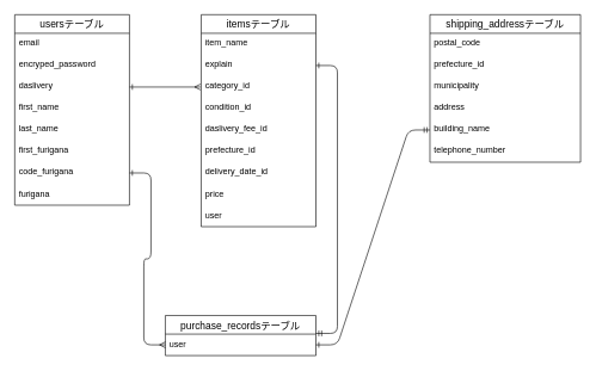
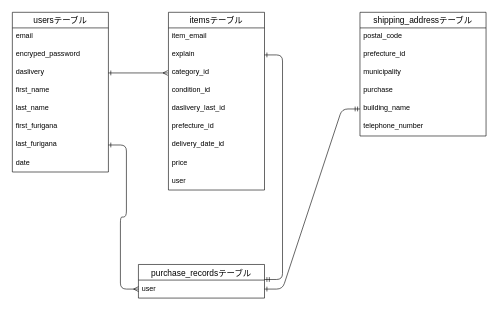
- <mxCell id="12" value="item_name" style="text;strokeColor=none;fillColor=none;spacingLeft=4;spacingRight=4;overflow=hidden;rotatable=0;points=[[0,0.5],[1,0.5]];portConstraint=eastwest;fontSize=12;" vertex="1" parent="11"><mxGeometry y="26" width="160" height="30" as="geometry" /></mxCell>
+ <mxCell id="12" value="item_email" style="text;strokeColor=none;fillColor=none;spacingLeft=4;spacingRight=4;overflow=hidden;rotatable=0;points=[[0,0.5],[1,0.5]];portConstraint=eastwest;fontSize=12;" vertex="1" parent="11"><mxGeometry y="26" width="160" height="30" as="geometry" /></mxCell>
- <mxCell id="25" value="address" style="text;strokeColor=none;fillColor=none;spacingLeft=4;spacingRight=4;overflow=hidden;rotatable=0;points=[[0,0.5],[1,0.5]];portConstraint=eastwest;fontSize=12;" vertex="1" parent="21"><mxGeometry y="116" width="210" height="30" as="geometry" /></mxCell>
+ <mxCell id="25" value="purchase" style="text;strokeColor=none;fillColor=none;spacingLeft=4;spacingRight=4;overflow=hidden;rotatable=0;points=[[0,0.5],[1,0.5]];portConstraint=eastwest;fontSize=12;" vertex="1" parent="21"><mxGeometry y="116" width="210" height="30" as="geometry" /></mxCell>
- <mxCell id="16" value="daslivery_fee_id&#10;" style="text;strokeColor=none;fillColor=none;spacingLeft=4;spacingRight=4;overflow=hidden;rotatable=0;points=[[0,0.5],[1,0.5]];portConstraint=eastwest;fontSize=12;" vertex="1" parent="11"><mxGeometry y="146" width="160" height="30" as="geometry" /></mxCell>
+ <mxCell id="16" value="daslivery_last_id&#10;" style="text;strokeColor=none;fillColor=none;spacingLeft=4;spacingRight=4;overflow=hidden;rotatable=0;points=[[0,0.5],[1,0.5]];portConstraint=eastwest;fontSize=12;" vertex="1" parent="11"><mxGeometry y="146" width="160" height="30" as="geometry" /></mxCell>
- <mxCell id="9" value="code_furigana" style="text;strokeColor=none;fillColor=none;spacingLeft=4;spacingRight=4;overflow=hidden;rotatable=0;points=[[0,0.5],[1,0.5]];portConstraint=eastwest;fontSize=12;" vertex="1" parent="2"><mxGeometry y="206" width="160" height="30" as="geometry" /></mxCell>
+ <mxCell id="9" value="last_furigana" style="text;strokeColor=none;fillColor=none;spacingLeft=4;spacingRight=4;overflow=hidden;rotatable=0;points=[[0,0.5],[1,0.5]];portConstraint=eastwest;fontSize=12;" vertex="1" parent="2"><mxGeometry y="206" width="160" height="30" as="geometry" /></mxCell>
- <mxCell id="10" value="furigana" style="text;strokeColor=none;fillColor=none;spacingLeft=4;spacingRight=4;overflow=hidden;rotatable=0;points=[[0,0.5],[1,0.5]];portConstraint=eastwest;fontSize=12;" vertex="1" parent="2"><mxGeometry y="236" width="160" height="30" as="geometry" /></mxCell>
+ <mxCell id="10" value="date" style="text;strokeColor=none;fillColor=none;spacingLeft=4;spacingRight=4;overflow=hidden;rotatable=0;points=[[0,0.5],[1,0.5]];portConstraint=eastwest;fontSize=12;" vertex="1" parent="2"><mxGeometry y="236" width="160" height="30" as="geometry" /></mxCell>
